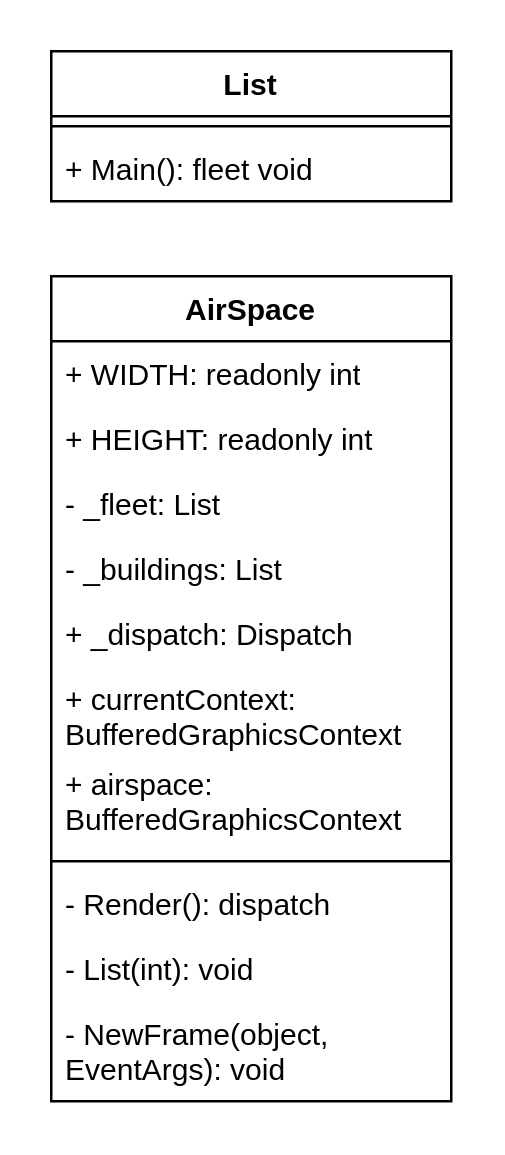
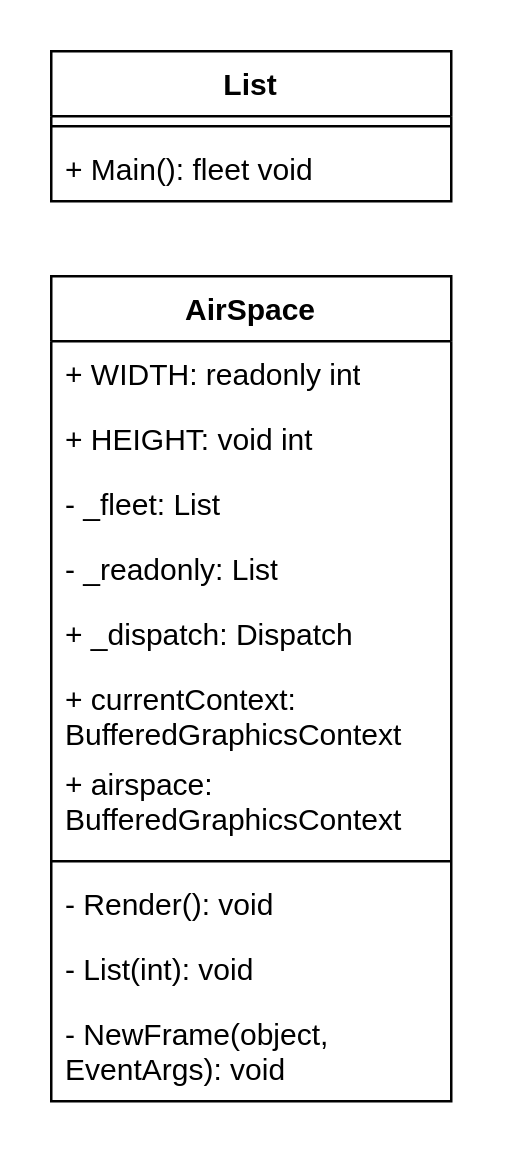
- <mxCell id="7" value="+ HEIGHT: readonly int" style="text;strokeColor=none;fillColor=none;align=left;verticalAlign=top;spacingLeft=4;spacingRight=4;overflow=hidden;rotatable=0;points=[[0,0.5],[1,0.5]];portConstraint=eastwest;whiteSpace=wrap;html=1;" vertex="1" parent="5"><mxGeometry y="52" width="160" height="26" as="geometry" /></mxCell>
+ <mxCell id="7" value="+ HEIGHT: void int" style="text;strokeColor=none;fillColor=none;align=left;verticalAlign=top;spacingLeft=4;spacingRight=4;overflow=hidden;rotatable=0;points=[[0,0.5],[1,0.5]];portConstraint=eastwest;whiteSpace=wrap;html=1;" vertex="1" parent="5"><mxGeometry y="52" width="160" height="26" as="geometry" /></mxCell>
- <mxCell id="9" value="- _buildings: List" style="text;strokeColor=none;fillColor=none;align=left;verticalAlign=top;spacingLeft=4;spacingRight=4;overflow=hidden;rotatable=0;points=[[0,0.5],[1,0.5]];portConstraint=eastwest;whiteSpace=wrap;html=1;" vertex="1" parent="5"><mxGeometry y="104" width="160" height="26" as="geometry" /></mxCell>
+ <mxCell id="9" value="- _readonly: List" style="text;strokeColor=none;fillColor=none;align=left;verticalAlign=top;spacingLeft=4;spacingRight=4;overflow=hidden;rotatable=0;points=[[0,0.5],[1,0.5]];portConstraint=eastwest;whiteSpace=wrap;html=1;" vertex="1" parent="5"><mxGeometry y="104" width="160" height="26" as="geometry" /></mxCell>
- <mxCell id="14" value="- Render(): dispatch" style="text;strokeColor=none;fillColor=none;align=left;verticalAlign=top;spacingLeft=4;spacingRight=4;overflow=hidden;rotatable=0;points=[[0,0.5],[1,0.5]];portConstraint=eastwest;whiteSpace=wrap;html=1;" vertex="1" parent="5"><mxGeometry y="238" width="160" height="26" as="geometry" /></mxCell>
+ <mxCell id="14" value="- Render(): void" style="text;strokeColor=none;fillColor=none;align=left;verticalAlign=top;spacingLeft=4;spacingRight=4;overflow=hidden;rotatable=0;points=[[0,0.5],[1,0.5]];portConstraint=eastwest;whiteSpace=wrap;html=1;" vertex="1" parent="5"><mxGeometry y="238" width="160" height="26" as="geometry" /></mxCell>
